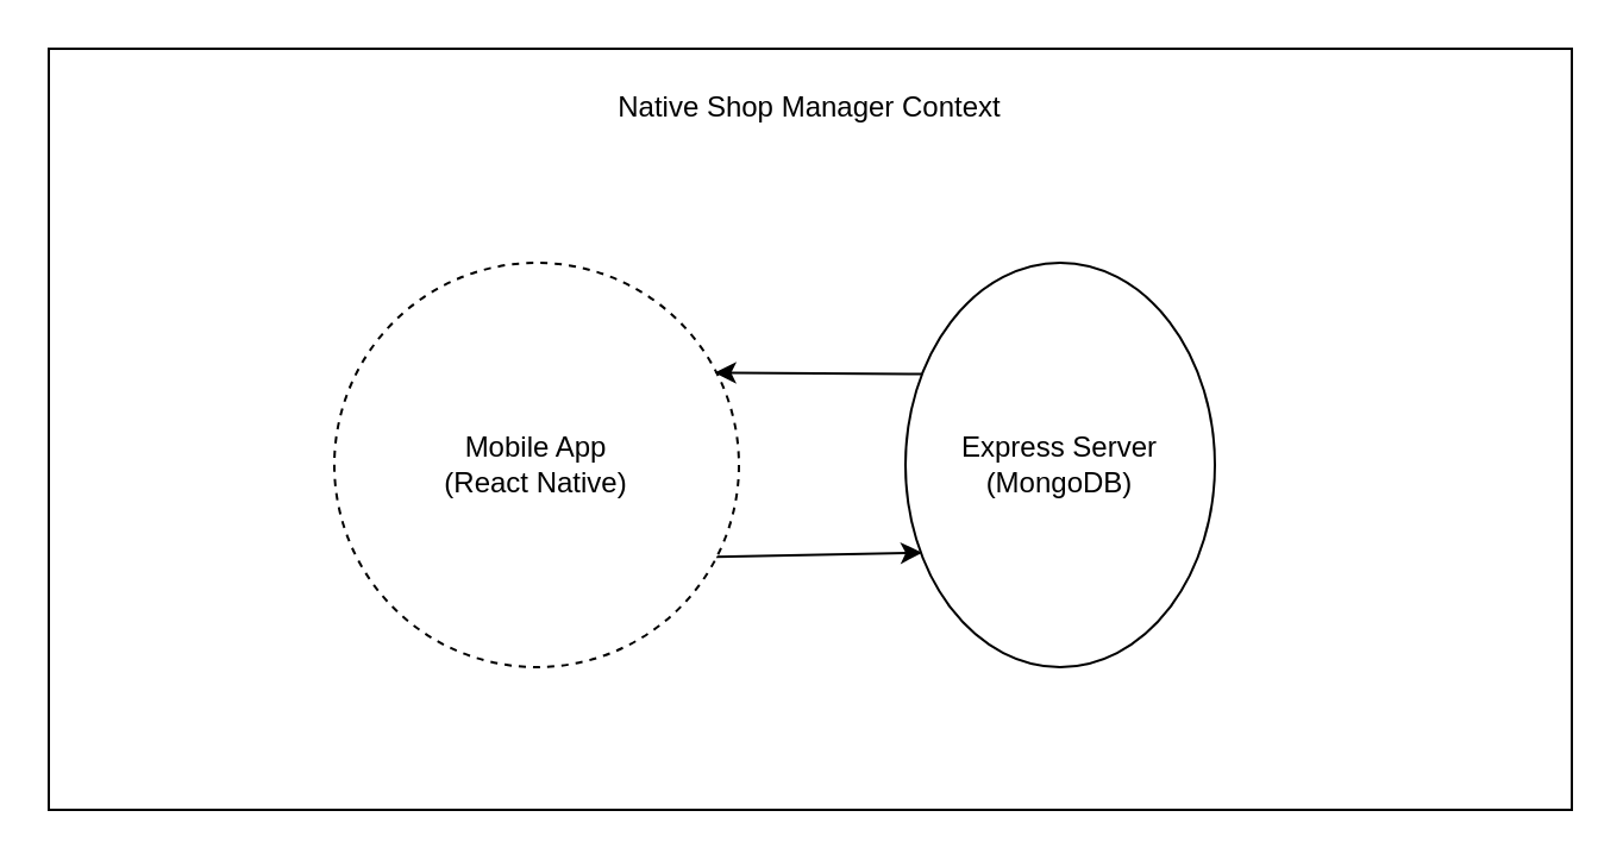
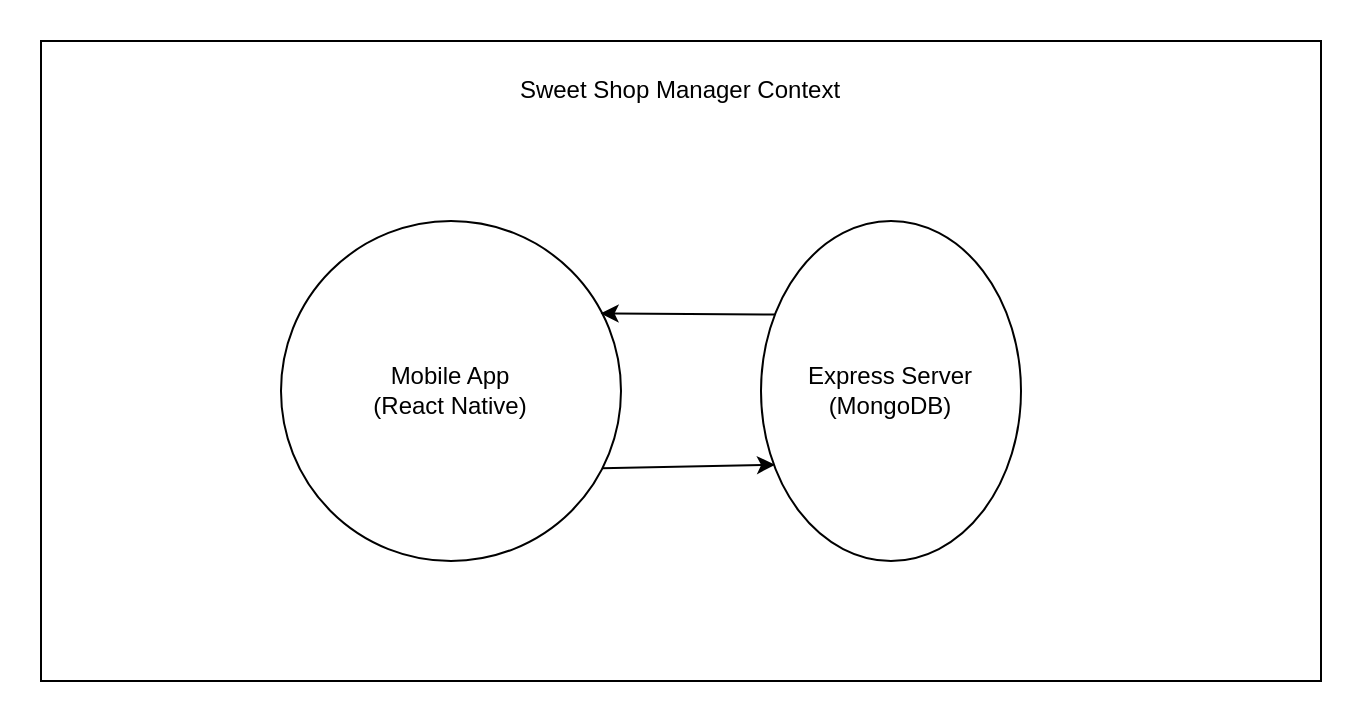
- <mxCell id="3" value="Native Shop Manager Context" style="text;html=1;align=center;verticalAlign=middle;whiteSpace=wrap;rounded=0;" parent="1" vertex="1"><mxGeometry x="210" y="30" width="260" height="30" as="geometry" /></mxCell>
+ <mxCell id="3" value="Sweet Shop Manager Context" style="text;html=1;align=center;verticalAlign=middle;whiteSpace=wrap;rounded=0;" parent="1" vertex="1"><mxGeometry x="210" y="30" width="260" height="30" as="geometry" /></mxCell>
- <mxCell id="5" value="Mobile App&lt;br&gt;(React Native)" style="ellipse;whiteSpace=wrap;html=1;aspect=fixed;dashed=1;" parent="1" vertex="1"><mxGeometry x="140" y="110" width="170" height="170" as="geometry" /></mxCell>
+ <mxCell id="5" value="Mobile App&lt;br&gt;(React Native)" style="ellipse;whiteSpace=wrap;html=1;aspect=fixed;" parent="1" vertex="1"><mxGeometry x="140" y="110" width="170" height="170" as="geometry" /></mxCell>
